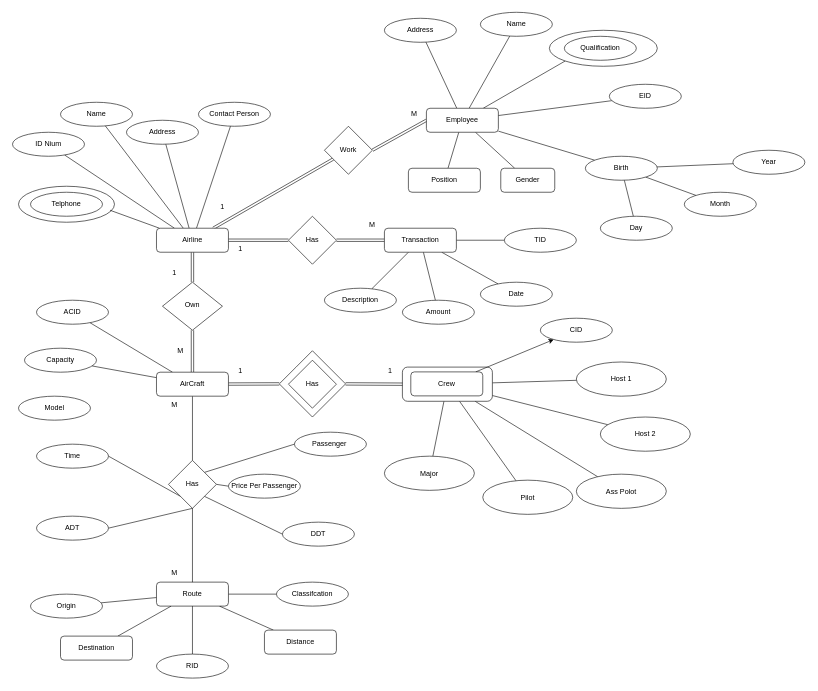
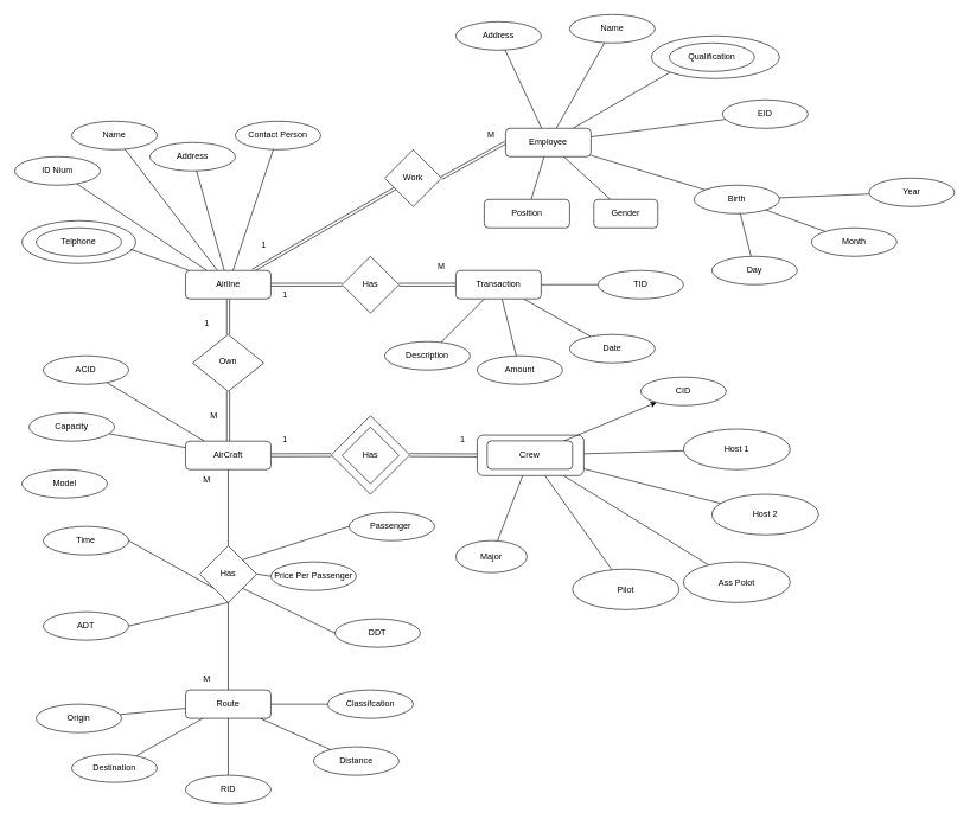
- <mxCell id="65" value="Major" style="ellipse;whiteSpace=wrap;html=1;rounded=1;glass=0;strokeWidth=1;shadow=0;arcSize=15;" parent="1" vertex="1"><mxGeometry x="640" y="760" width="150" height="57" as="geometry" /></mxCell>
+ <mxCell id="65" value="Major" style="ellipse;whiteSpace=wrap;html=1;rounded=1;glass=0;strokeWidth=1;shadow=0;arcSize=15;" parent="1" vertex="1"><mxGeometry x="640" y="760" width="100" height="45" as="geometry" /></mxCell>
- <mxCell id="56" value="Distance" style="whiteSpace=wrap;html=1;glass=0;strokeWidth=1;shadow=0;rounded=1;" parent="1" vertex="1"><mxGeometry x="440" y="1050" width="120" height="40" as="geometry" /></mxCell>
+ <mxCell id="56" value="Distance" style="ellipse;whiteSpace=wrap;html=1;rounded=1;glass=0;strokeWidth=1;shadow=0;" parent="1" vertex="1"><mxGeometry x="440" y="1050" width="120" height="40" as="geometry" /></mxCell>
- <mxCell id="54" value="Destination" style="whiteSpace=wrap;html=1;glass=0;strokeWidth=1;shadow=0;rounded=1;" parent="1" vertex="1"><mxGeometry y="1060" width="120" height="40" as="geometry" x="100" /></mxCell>
+ <mxCell id="54" value="Destination" style="ellipse;whiteSpace=wrap;html=1;rounded=1;glass=0;strokeWidth=1;shadow=0;" parent="1" vertex="1"><mxGeometry y="1060" width="120" height="40" as="geometry" x="100" /></mxCell>
